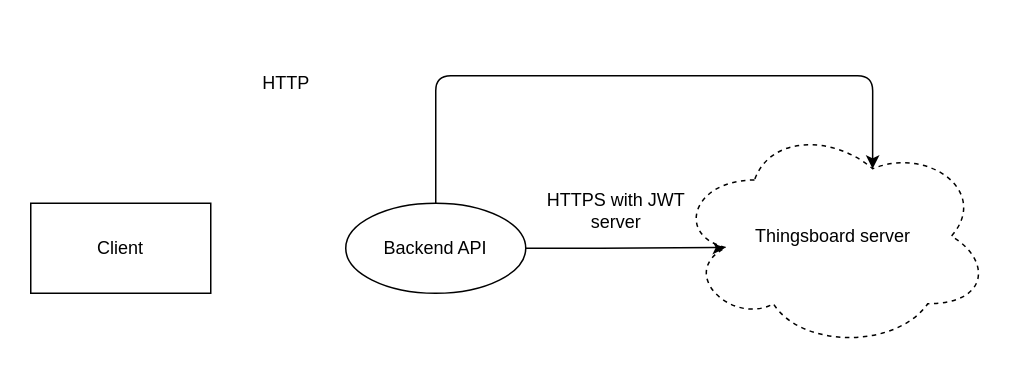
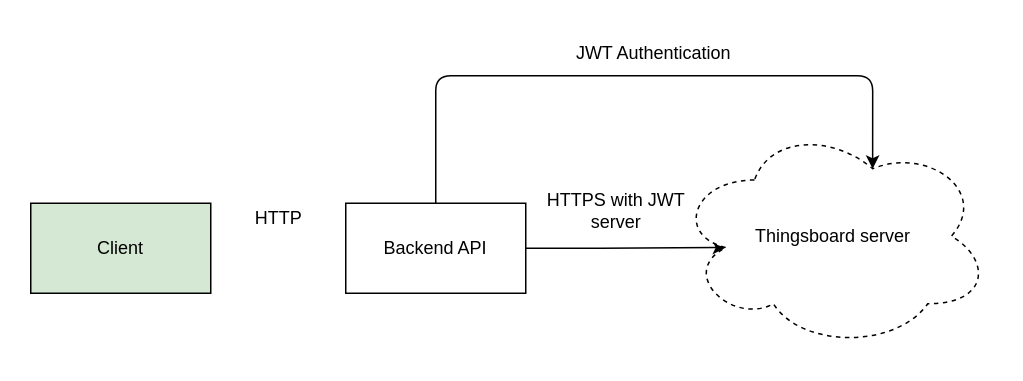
+ <mxCell id="9" value="JWT Authentication" style="text;html=1;align=center;verticalAlign=middle;resizable=0;points=[];autosize=1;strokeColor=none;fillColor=none;dashed=1;" vertex="1" parent="1"><mxGeometry x="370" y="20" width="130" height="30" as="geometry" /></mxCell>
- <mxCell id="7" value="HTTP" style="text;html=1;align=center;verticalAlign=middle;resizable=0;points=[];autosize=1;strokeColor=none;fillColor=none;" vertex="1" parent="1"><mxGeometry x="165" y="40" width="50" height="30" as="geometry" /></mxCell>
+ <mxCell id="7" value="HTTP" style="text;html=1;align=center;verticalAlign=middle;resizable=0;points=[];autosize=1;strokeColor=none;fillColor=none;" vertex="1" parent="1"><mxGeometry x="160" y="130" width="50" height="30" as="geometry" /></mxCell>
- <mxCell id="5" value="Client" style="rounded=0;whiteSpace=wrap;html=1;" vertex="1" parent="1"><mxGeometry x="20" y="135" width="120" height="60" as="geometry" /></mxCell>
+ <mxCell id="5" value="Client" style="rounded=0;whiteSpace=wrap;html=1;fillColor=#d5e8d4;" vertex="1" parent="1"><mxGeometry x="20" y="135" width="120" height="60" as="geometry" /></mxCell>
- <mxCell id="4" value="Backend API" style="ellipse;whiteSpace=wrap;html=1;" vertex="1" parent="1"><mxGeometry x="230" y="135" width="120" height="60" as="geometry" /></mxCell>
+ <mxCell id="4" value="Backend API" style="rounded=0;whiteSpace=wrap;html=1;" vertex="1" parent="1"><mxGeometry x="230" y="135" width="120" height="60" as="geometry" /></mxCell>
